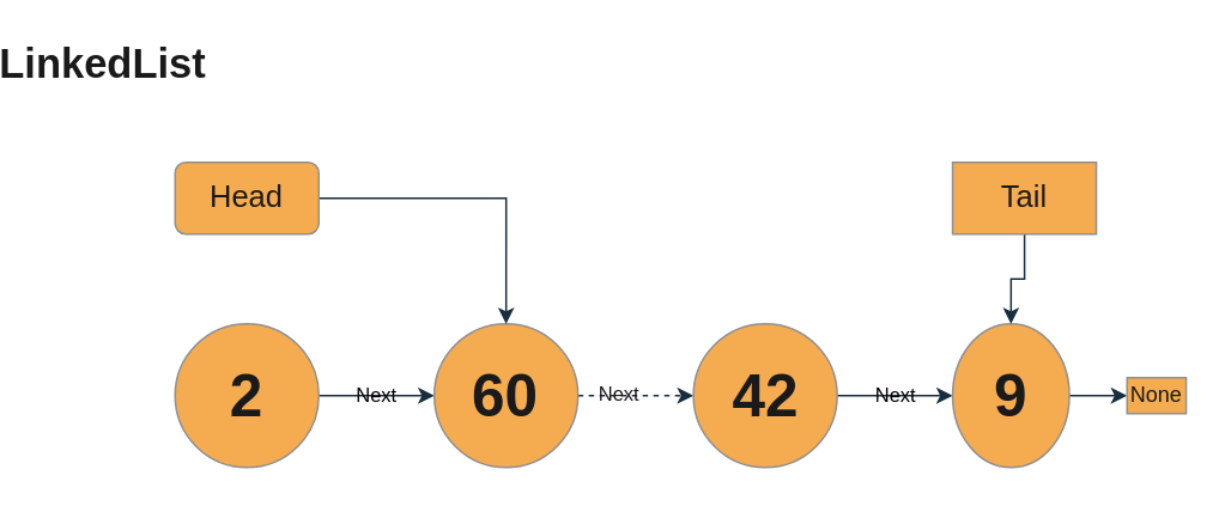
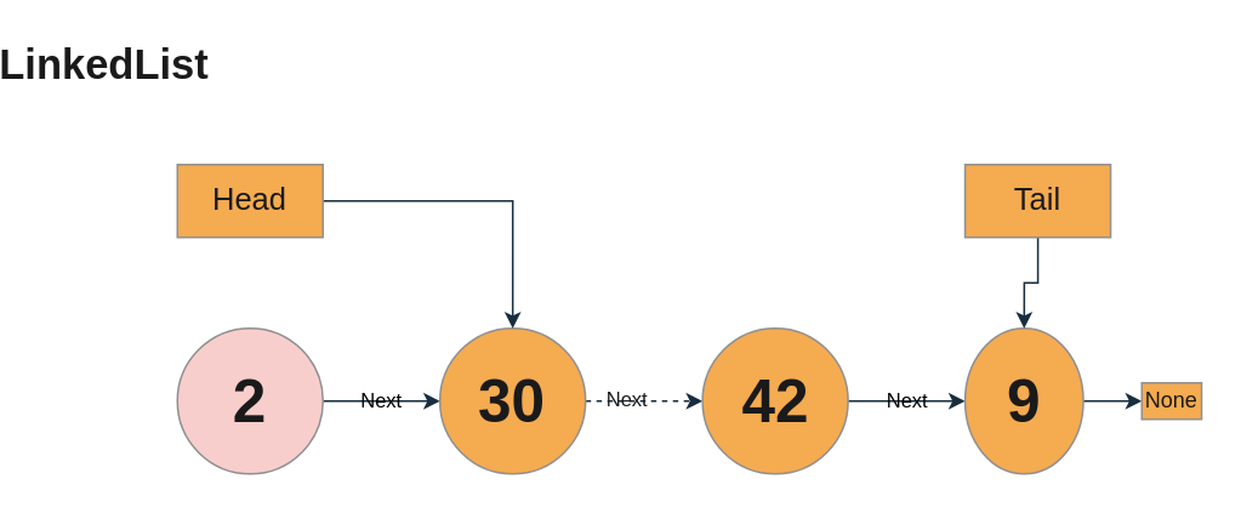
- <mxCell id="12" value="&lt;font style=&quot;font-size: 17px;&quot;&gt;Head&lt;/font&gt;" style="whiteSpace=wrap;html=1;labelBackgroundColor=none;fillColor=#F5AB50;strokeColor=#909090;fontColor=#1A1A1A;rounded=1;" vertex="1" parent="1"><mxGeometry x="90" y="90" width="80" height="40" as="geometry" /></mxCell>
+ <mxCell id="12" value="&lt;font style=&quot;font-size: 17px;&quot;&gt;Head&lt;/font&gt;" style="rounded=0;whiteSpace=wrap;html=1;labelBackgroundColor=none;fillColor=#F5AB50;strokeColor=#909090;fontColor=#1A1A1A;" vertex="1" parent="1"><mxGeometry x="90" y="90" width="80" height="40" as="geometry" /></mxCell>
- <mxCell id="3" value="&lt;b&gt;&lt;font style=&quot;font-size: 33px;&quot;&gt;2&lt;/font&gt;&lt;/b&gt;" style="ellipse;whiteSpace=wrap;html=1;aspect=fixed;fillColor=#F5AB50;strokeColor=#909090;fontColor=#1A1A1A;labelBackgroundColor=none;" vertex="1" parent="1"><mxGeometry x="90" y="180" width="80" height="80" as="geometry" /></mxCell>
+ <mxCell id="3" value="&lt;b&gt;&lt;font style=&quot;font-size: 33px;&quot;&gt;2&lt;/font&gt;&lt;/b&gt;" style="ellipse;whiteSpace=wrap;html=1;aspect=fixed;fillColor=#f8cecc;strokeColor=#909090;fontColor=#1A1A1A;labelBackgroundColor=none;" vertex="1" parent="1"><mxGeometry x="90" y="180" width="80" height="80" as="geometry" /></mxCell>
- <mxCell id="6" value="&lt;b&gt;&lt;font style=&quot;font-size: 33px;&quot;&gt;60&lt;/font&gt;&lt;/b&gt;" style="ellipse;whiteSpace=wrap;html=1;aspect=fixed;fillColor=#F5AB50;strokeColor=#909090;fontColor=#1A1A1A;labelBackgroundColor=none;" vertex="1" parent="1"><mxGeometry x="234.29" y="180" width="80" height="80" as="geometry" /></mxCell>
+ <mxCell id="6" value="&lt;b&gt;&lt;font style=&quot;font-size: 33px;&quot;&gt;30&lt;/font&gt;&lt;/b&gt;" style="ellipse;whiteSpace=wrap;html=1;aspect=fixed;fillColor=#F5AB50;strokeColor=#909090;fontColor=#1A1A1A;labelBackgroundColor=none;" vertex="1" parent="1"><mxGeometry x="234.29" y="180" width="80" height="80" as="geometry" /></mxCell>
